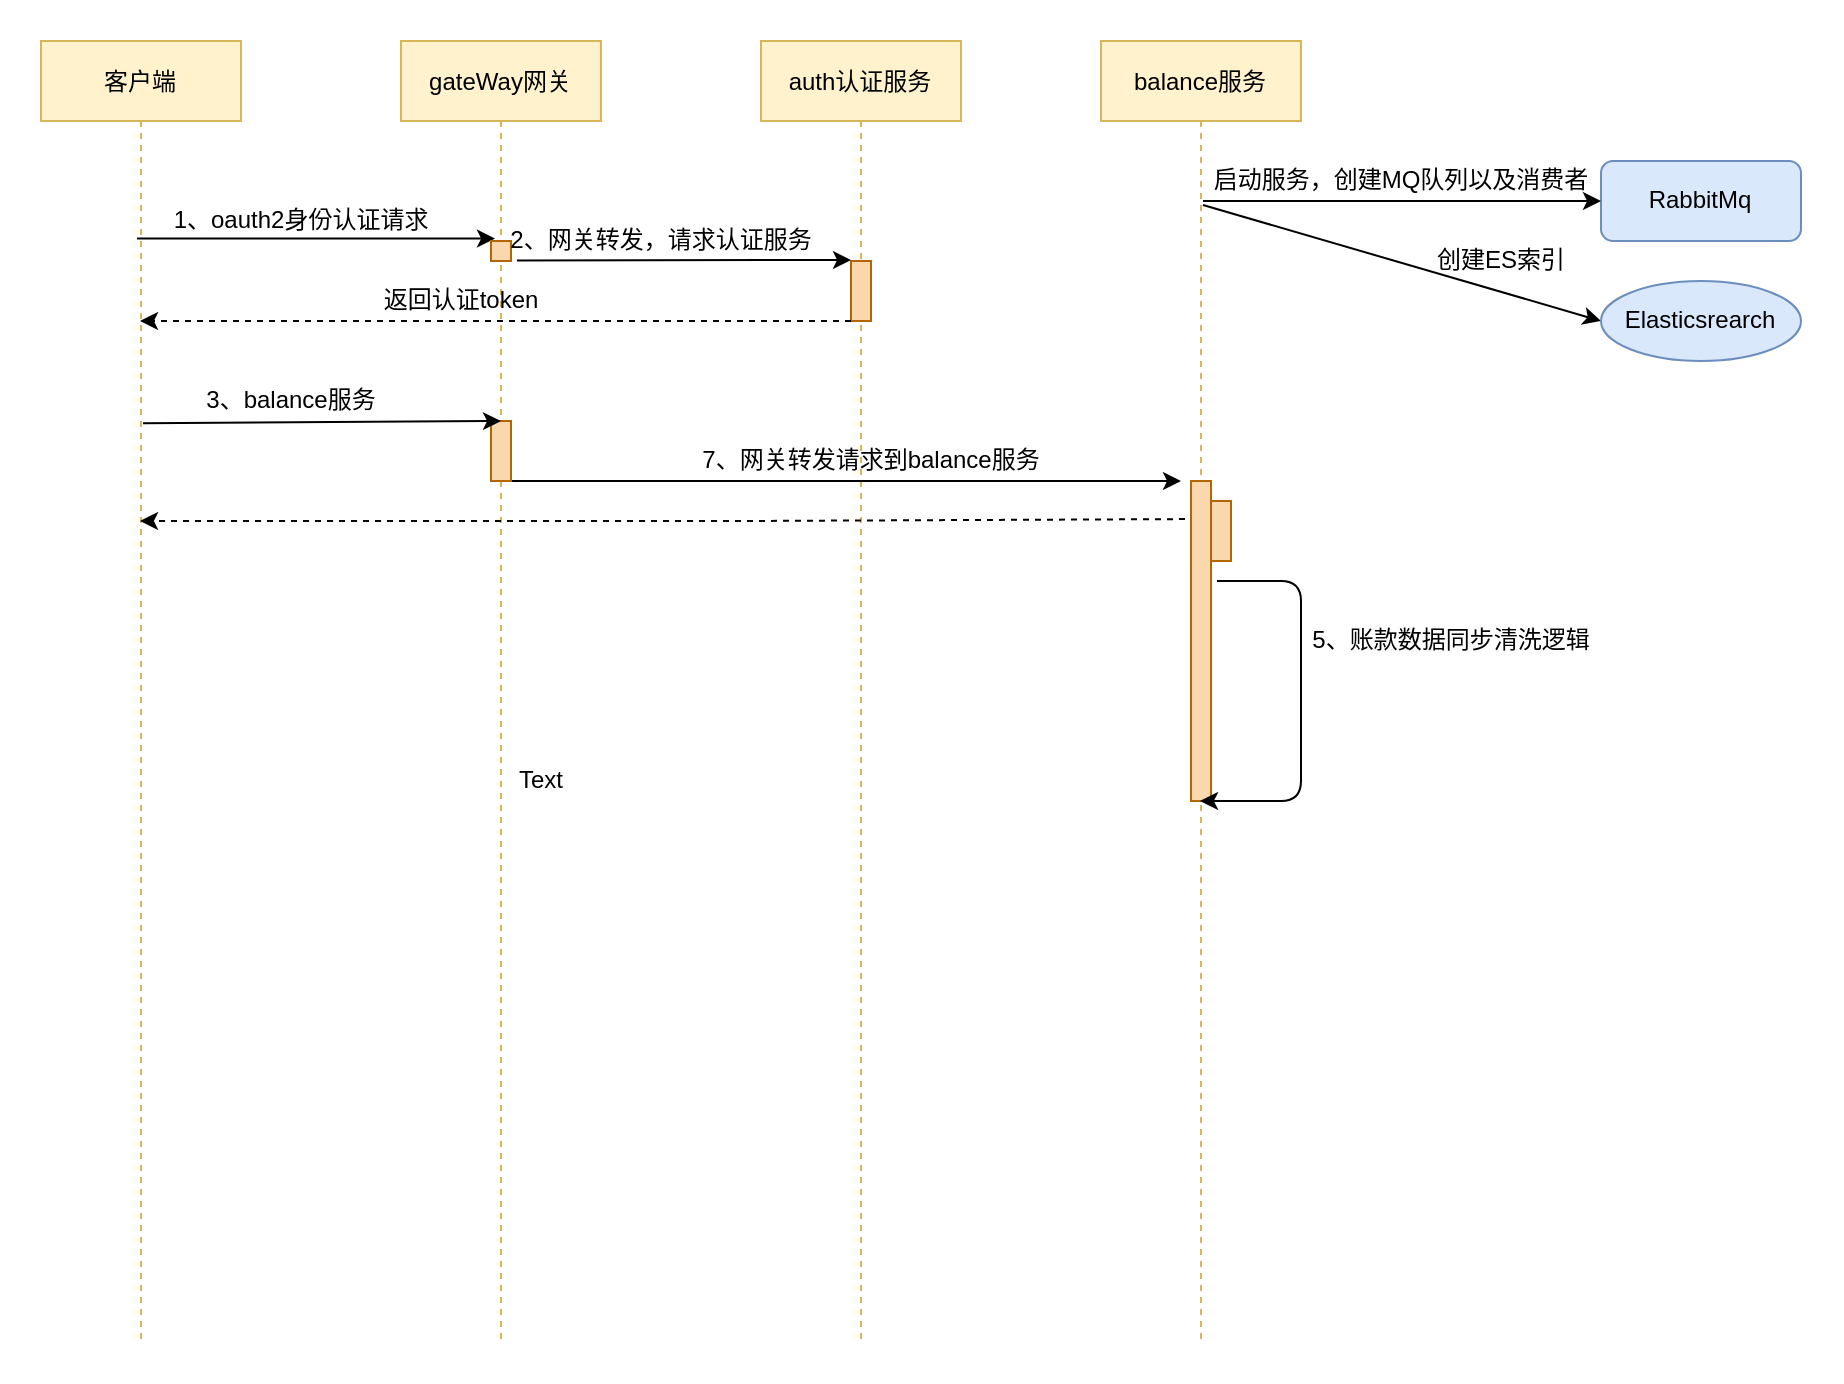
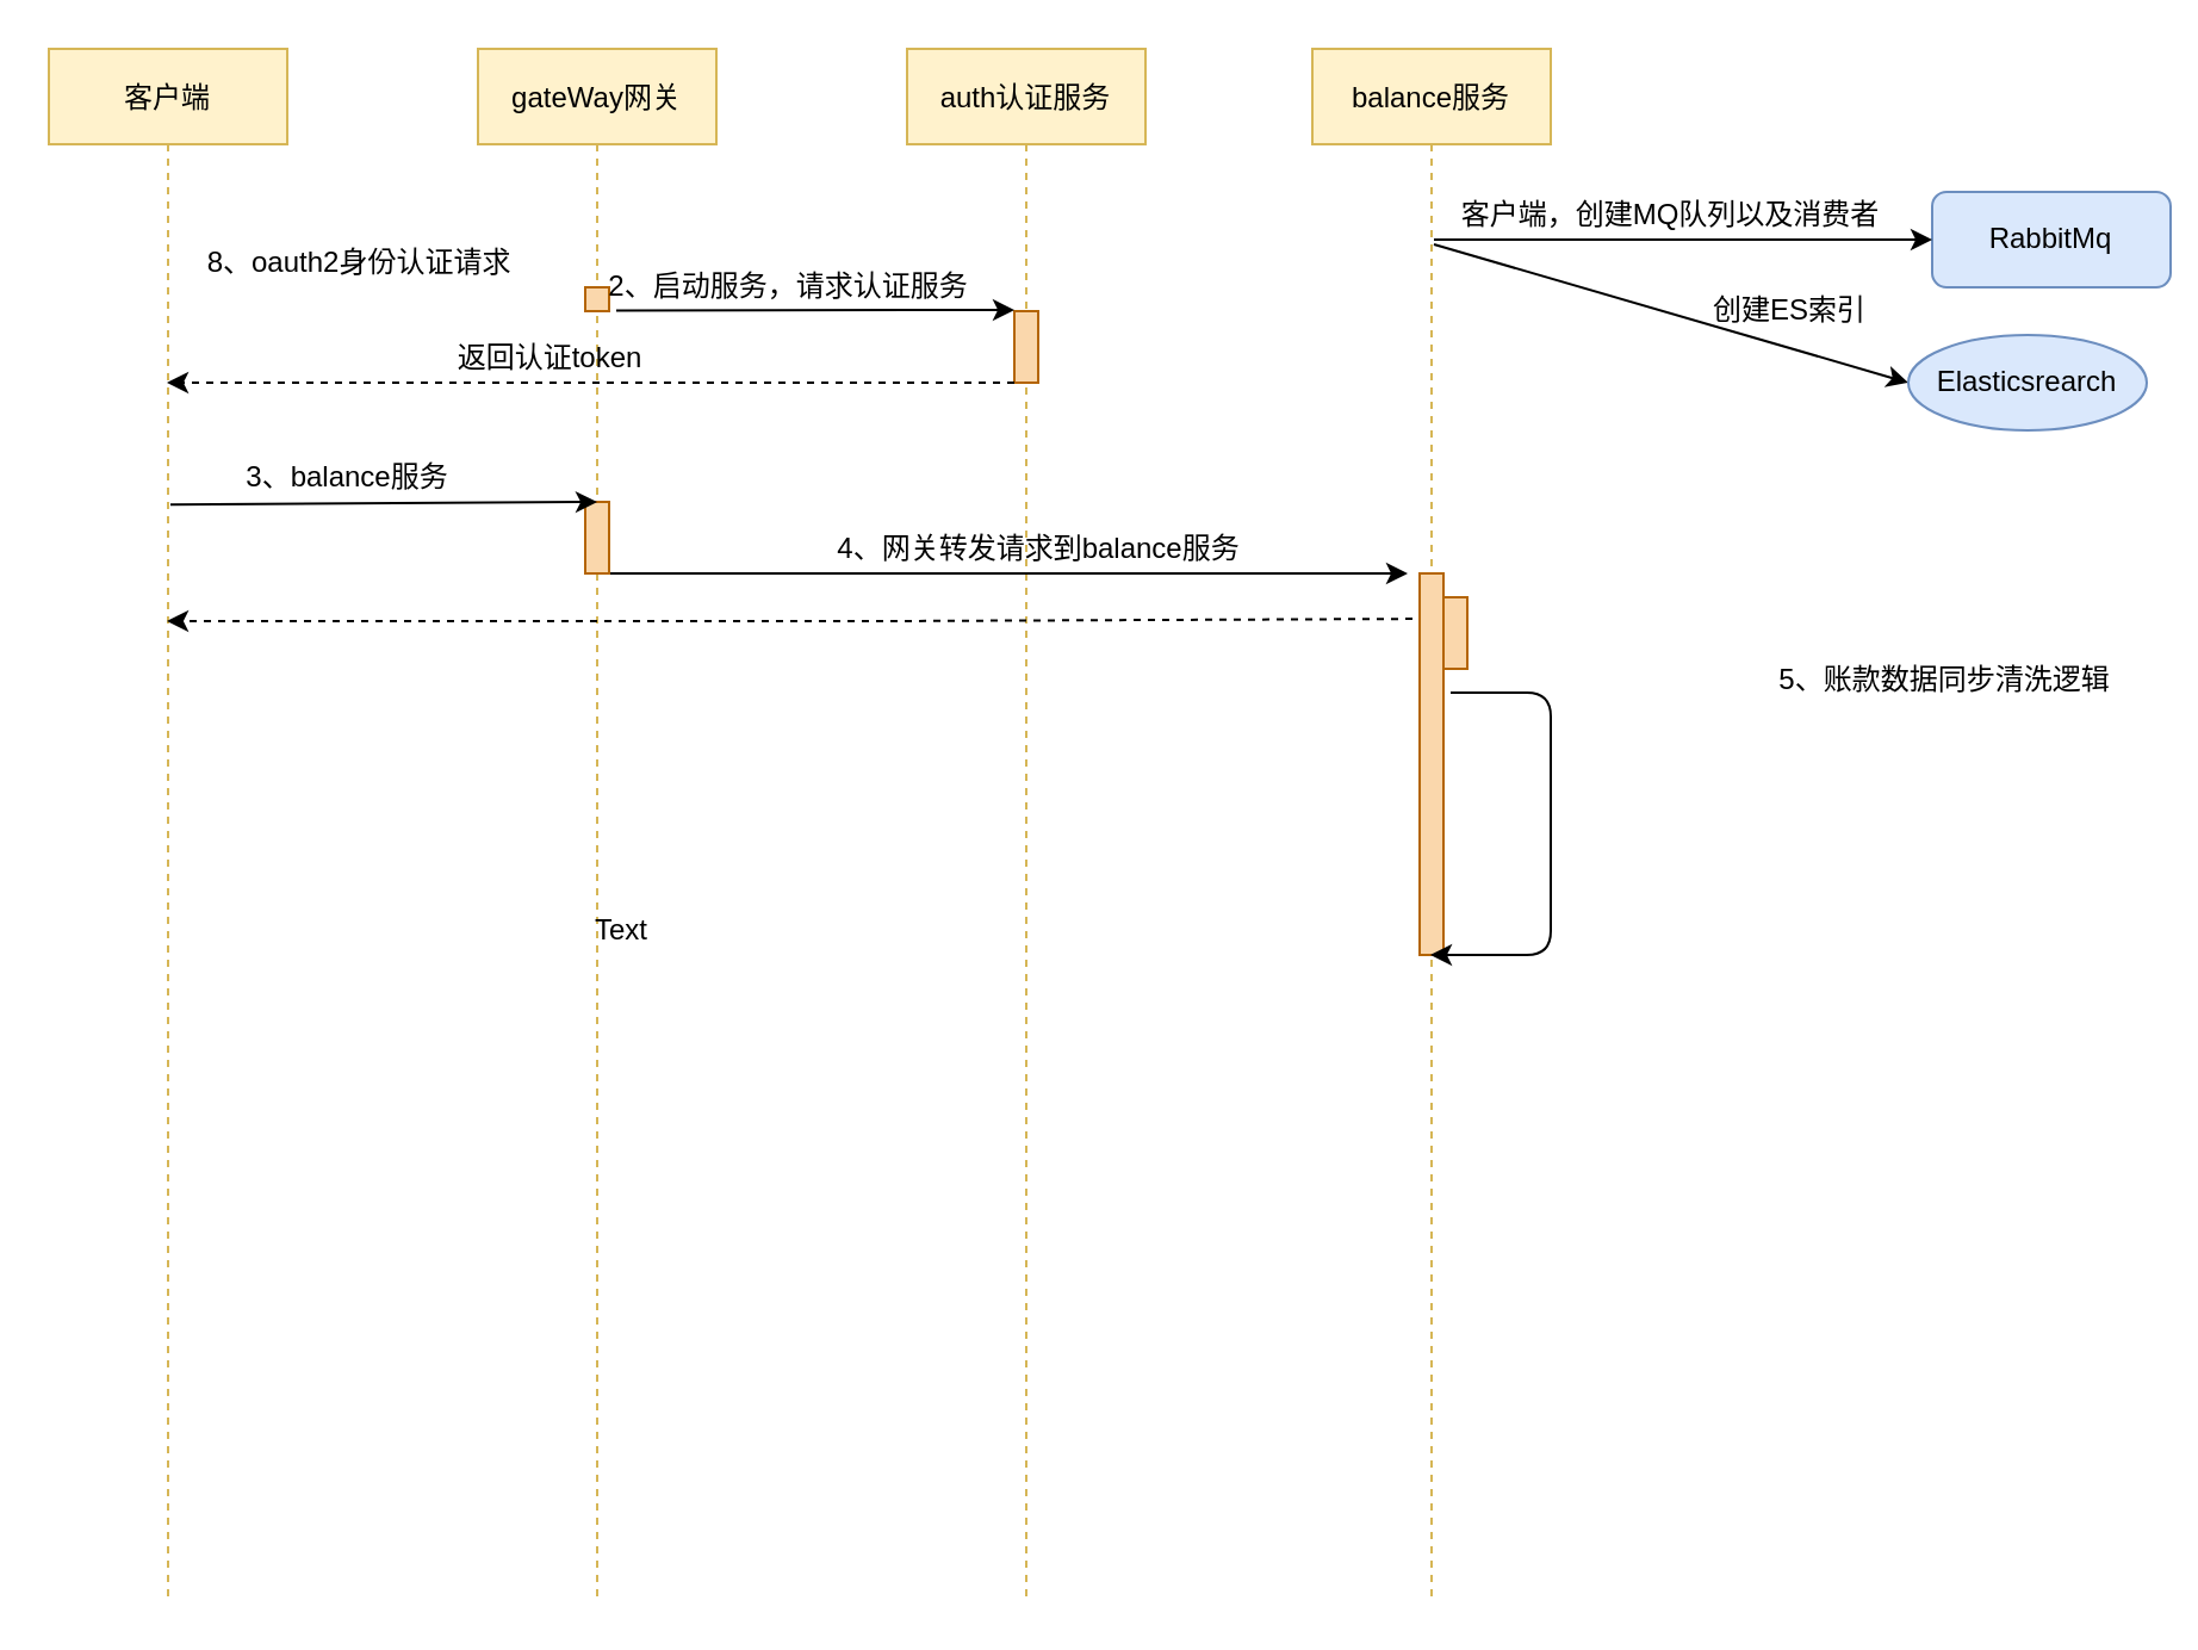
- <mxCell id="5" value="启动服务，创建MQ队列以及消费者" style="text;html=1;align=center;verticalAlign=middle;resizable=0;points=[];autosize=1;strokeColor=none;" vertex="1" parent="1"><mxGeometry x="600" y="80" width="200" height="20" as="geometry" /></mxCell>
+ <mxCell id="5" value="客户端，创建MQ队列以及消费者" style="text;html=1;align=center;verticalAlign=middle;resizable=0;points=[];autosize=1;strokeColor=none;" vertex="1" parent="1"><mxGeometry x="600" y="80" width="200" height="20" as="geometry" /></mxCell>
- <mxCell id="6" value="RabbitMq" style="rounded=1;whiteSpace=wrap;html=1;fillColor=#dae8fc;strokeColor=#6c8ebf;" vertex="1" parent="1"><mxGeometry x="800" y="80" width="100" height="40" as="geometry" /></mxCell>
+ <mxCell id="6" value="RabbitMq" style="rounded=1;whiteSpace=wrap;html=1;fillColor=#dae8fc;strokeColor=#6c8ebf;" vertex="1" parent="1"><mxGeometry x="810" y="80" width="100" height="40" as="geometry" /></mxCell>
- <mxCell id="12" value="1、oauth2身份认证请求" style="text;html=1;align=center;verticalAlign=middle;resizable=0;points=[];autosize=1;strokeColor=none;" vertex="1" parent="1"><mxGeometry y="100" width="140" height="20" as="geometry" x="80" /></mxCell>
+ <mxCell id="12" value="8、oauth2身份认证请求" style="text;html=1;align=center;verticalAlign=middle;resizable=0;points=[];autosize=1;strokeColor=none;" vertex="1" parent="1"><mxGeometry y="100" width="140" height="20" as="geometry" x="80" /></mxCell>
- <mxCell id="11" value="" style="endArrow=classic;html=1;entryX=0.47;entryY=0.152;entryDx=0;entryDy=0;entryPerimeter=0;exitX=0.48;exitY=0.152;exitDx=0;exitDy=0;exitPerimeter=0;" edge="1" parent="1" source="16" target="2"><mxGeometry width="50" height="50" relative="1" as="geometry"><mxPoint y="119" as="sourcePoint" x="80" /><mxPoint x="240" y="119" as="targetPoint" /></mxGeometry></mxCell>
- <mxCell id="20" value="2、网关转发，请求认证服务" style="text;html=1;align=center;verticalAlign=middle;resizable=0;points=[];autosize=1;strokeColor=none;" vertex="1" parent="1"><mxGeometry x="245" y="110" width="170" height="20" as="geometry" /></mxCell>
+ <mxCell id="20" value="2、启动服务，请求认证服务" style="text;html=1;align=center;verticalAlign=middle;resizable=0;points=[];autosize=1;strokeColor=none;" vertex="1" parent="1"><mxGeometry x="245" y="110" width="170" height="20" as="geometry" /></mxCell>
- <mxCell id="15" value="7、网关转发请求到balance服务" style="text;html=1;align=center;verticalAlign=middle;resizable=0;points=[];autosize=1;strokeColor=none;" vertex="1" parent="1"><mxGeometry x="345" y="220" width="180" height="20" as="geometry" /></mxCell>
+ <mxCell id="15" value="4、网关转发请求到balance服务" style="text;html=1;align=center;verticalAlign=middle;resizable=0;points=[];autosize=1;strokeColor=none;" vertex="1" parent="1"><mxGeometry x="345" y="220" width="180" height="20" as="geometry" /></mxCell>
- <mxCell id="27" value="5、账款数据同步清洗逻辑" style="text;html=1;align=center;verticalAlign=middle;resizable=0;points=[];autosize=1;strokeColor=none;" vertex="1" parent="1"><mxGeometry x="650" y="310" width="150" height="20" as="geometry" /></mxCell>
+ <mxCell id="27" value="5、账款数据同步清洗逻辑" style="text;html=1;align=center;verticalAlign=middle;resizable=0;points=[];autosize=1;strokeColor=none;" vertex="1" parent="1"><mxGeometry x="740" y="275" width="150" height="20" as="geometry" /></mxCell>
- <mxCell id="29" value="Text" style="text;html=1;align=center;verticalAlign=middle;resizable=0;points=[];autosize=1;strokeColor=none;" vertex="1" parent="1"><mxGeometry x="250" y="380" width="40" height="20" as="geometry" /></mxCell>
+ <mxCell id="29" value="Text" style="text;html=1;align=center;verticalAlign=middle;resizable=0;points=[];autosize=1;strokeColor=none;" vertex="1" parent="1"><mxGeometry x="240" y="380" width="40" height="20" as="geometry" /></mxCell>
